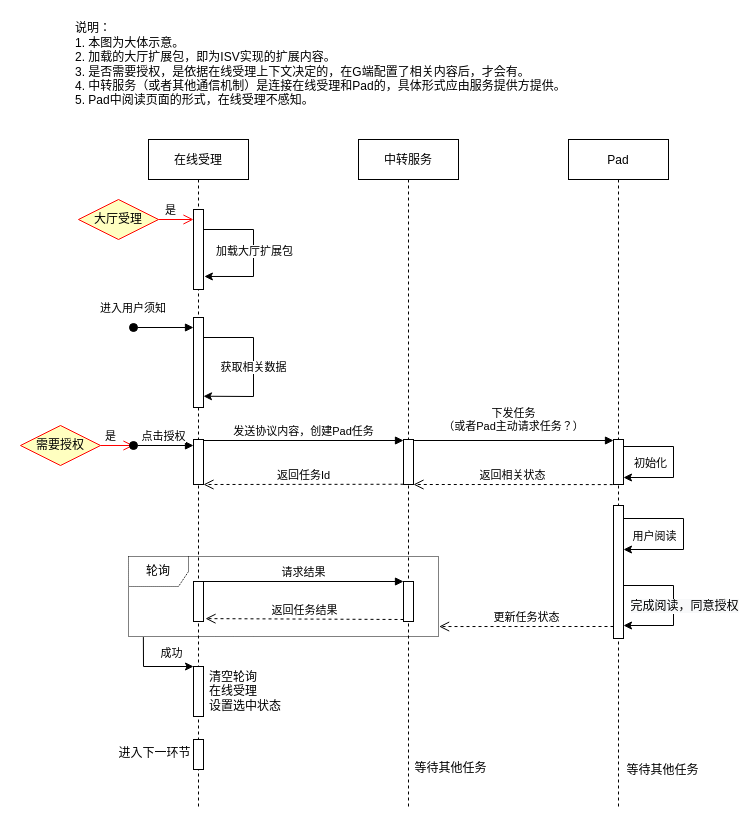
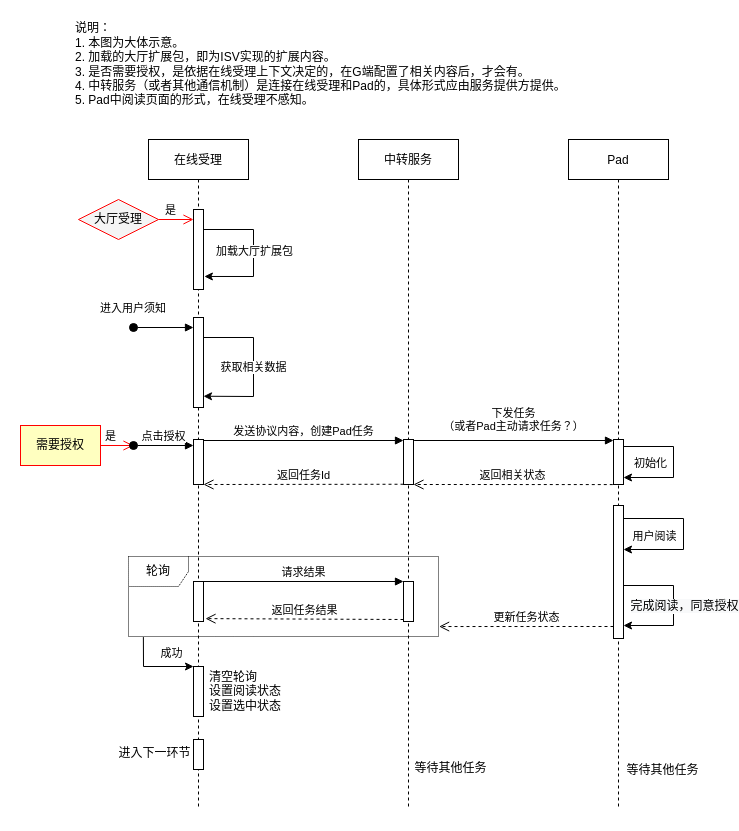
- <mxCell id="25" value="大厅受理" style="rhombus;whiteSpace=wrap;html=1;fillColor=#ffffc0;strokeColor=#ff0000;" parent="1" vertex="1"><mxGeometry x="78" y="199" width="80" height="40" as="geometry" /></mxCell>
+ <mxCell id="25" value="大厅受理" style="rhombus;whiteSpace=wrap;html=1;fillColor=#f5f5f5;strokeColor=#ff0000;" parent="1" vertex="1"><mxGeometry x="78" y="199" width="80" height="40" as="geometry" /></mxCell>
- <mxCell id="27" value="需要授权" style="rhombus;whiteSpace=wrap;html=1;fillColor=#ffffc0;strokeColor=#ff0000;" parent="1" vertex="1"><mxGeometry x="20" y="425" width="80" height="40" as="geometry" /></mxCell>
+ <mxCell id="27" value="需要授权" style="whiteSpace=wrap;html=1;fillColor=#ffffc0;strokeColor=#ff0000;rounded=0;" parent="1" vertex="1"><mxGeometry x="20" y="425" width="80" height="40" as="geometry" /></mxCell>
- <mxCell id="33" value="清空轮询&lt;br&gt;在线受理&lt;br&gt;设置选中状态" style="text;html=1;align=left;verticalAlign=middle;resizable=0;points=[];autosize=1;strokeColor=none;fillColor=none;horizontal=1;" parent="1" vertex="1"><mxGeometry x="207" y="666" width="90" height="50" as="geometry" /></mxCell>
+ <mxCell id="33" value="清空轮询&lt;br&gt;设置阅读状态&lt;br&gt;设置选中状态" style="text;html=1;align=left;verticalAlign=middle;resizable=0;points=[];autosize=1;strokeColor=none;fillColor=none;horizontal=1;" parent="1" vertex="1"><mxGeometry x="207" y="666" width="90" height="50" as="geometry" /></mxCell>
